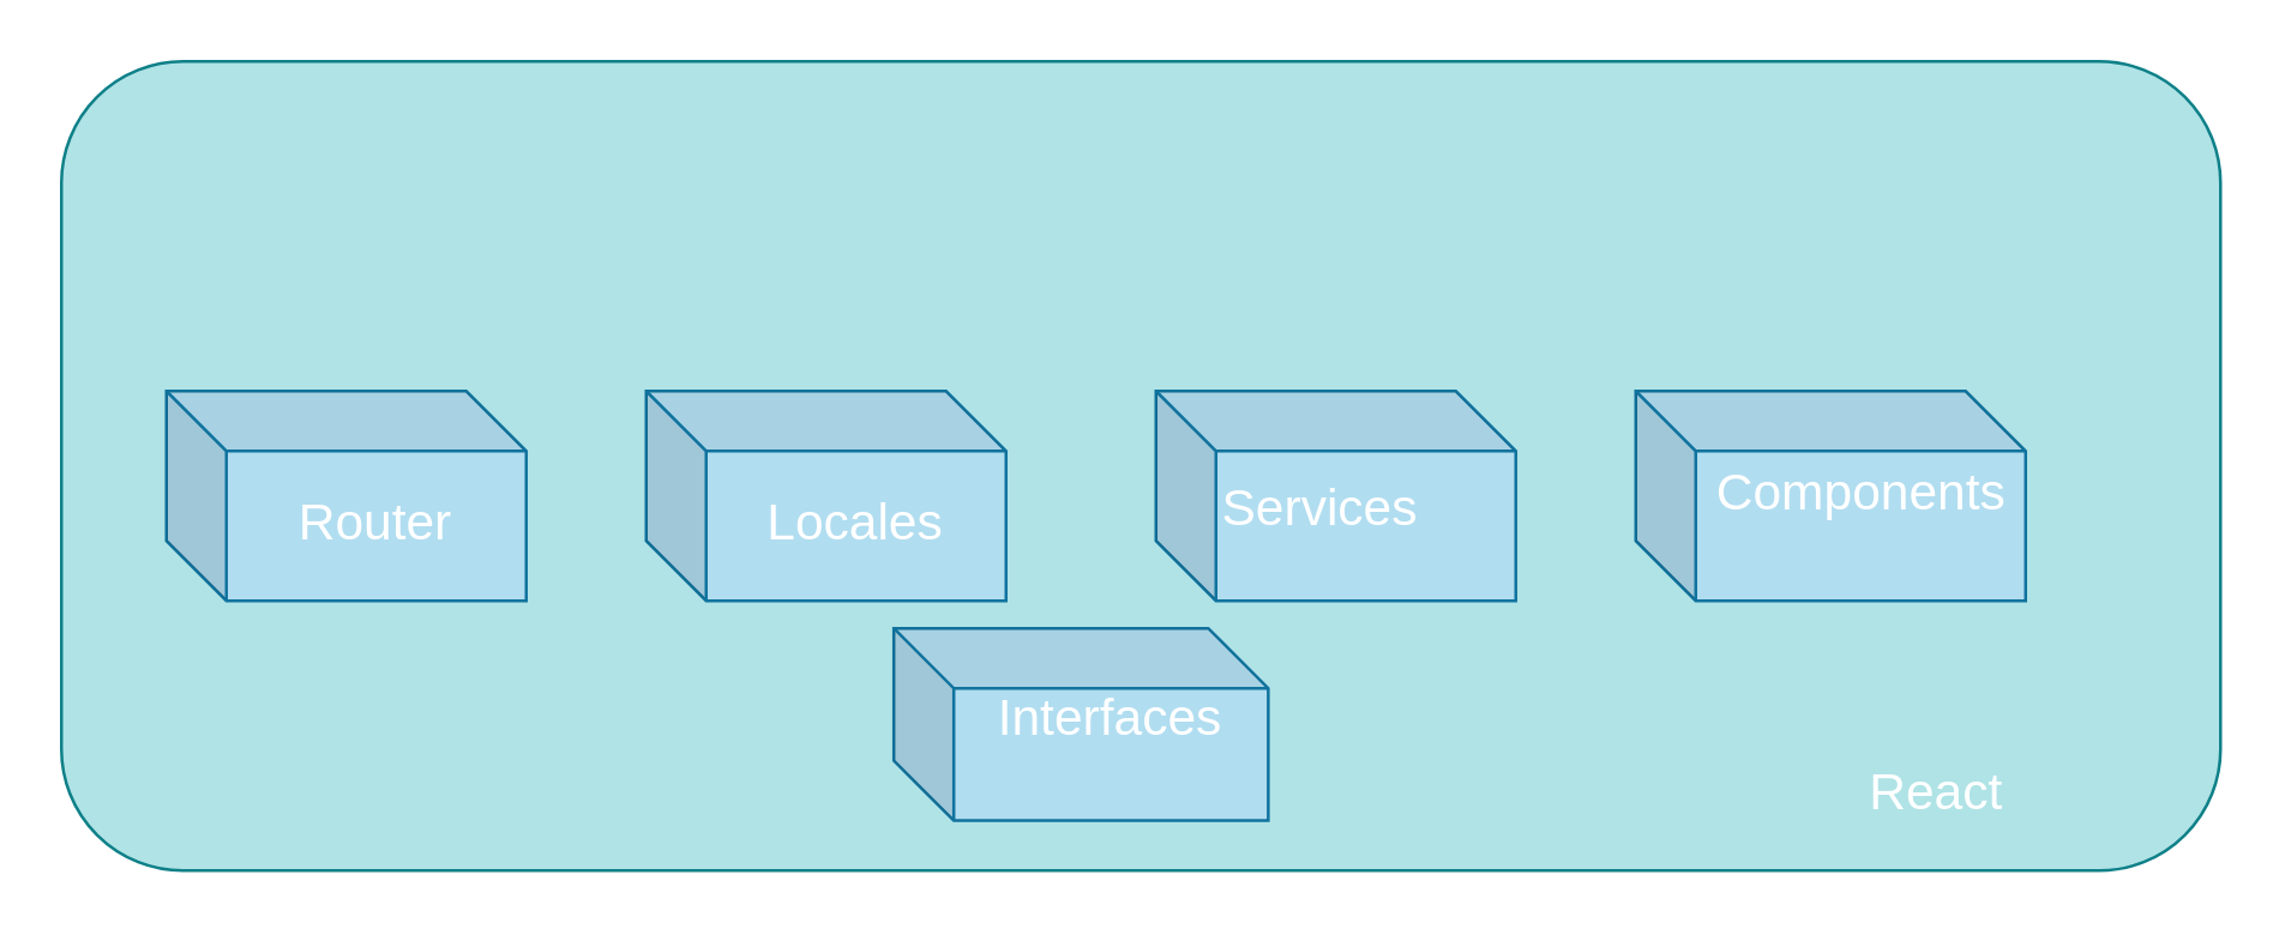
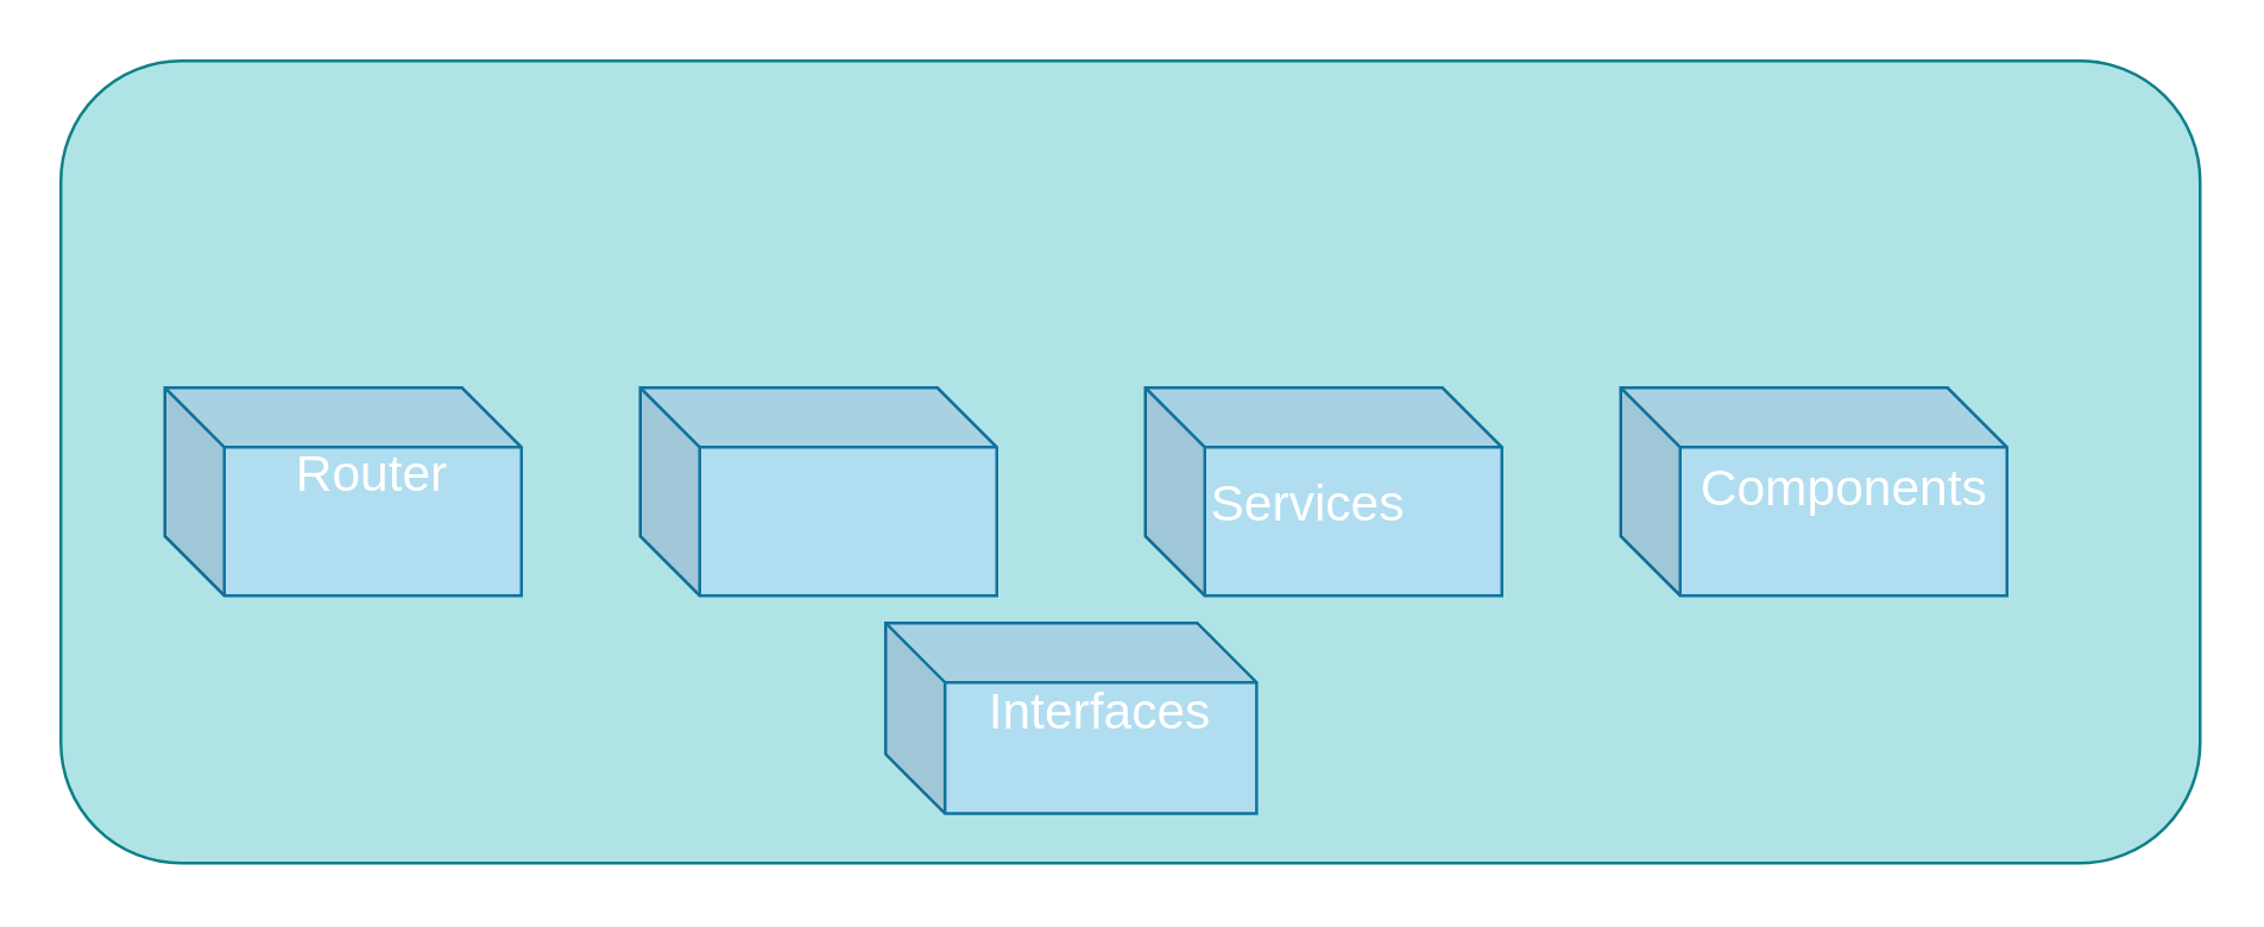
- <mxCell id="5" value="Router" style="text;html=1;strokeColor=none;fillColor=none;align=center;verticalAlign=middle;whiteSpace=wrap;rounded=0;fontSize=17;fontColor=#FFFFFF;" parent="3" vertex="1"><mxGeometry x="40" y="30" width="60" height="30" as="geometry" /></mxCell>
+ <mxCell id="5" value="Router" style="text;html=1;strokeColor=none;fillColor=none;align=center;verticalAlign=middle;whiteSpace=wrap;rounded=0;fontSize=17;fontColor=#FFFFFF;" parent="3" vertex="1"><mxGeometry x="40" y="15" width="60" height="30" as="geometry" /></mxCell>
- <mxCell id="14" value="Locales" style="text;html=1;strokeColor=none;fillColor=none;align=center;verticalAlign=middle;whiteSpace=wrap;rounded=0;fontSize=17;fontColor=#FFFFFF;" parent="12" vertex="1"><mxGeometry x="40" y="30" width="60" height="30" as="geometry" /></mxCell>
- <mxCell id="15" value="&lt;font color=&quot;#ffffff&quot;&gt;React&lt;/font&gt;" style="text;html=1;strokeColor=none;fillColor=none;align=center;verticalAlign=middle;whiteSpace=wrap;rounded=0;fontSize=17;fontColor=#000000;" parent="1" vertex="1"><mxGeometry x="592.5" y="250" width="105" height="30" as="geometry" /></mxCell>
